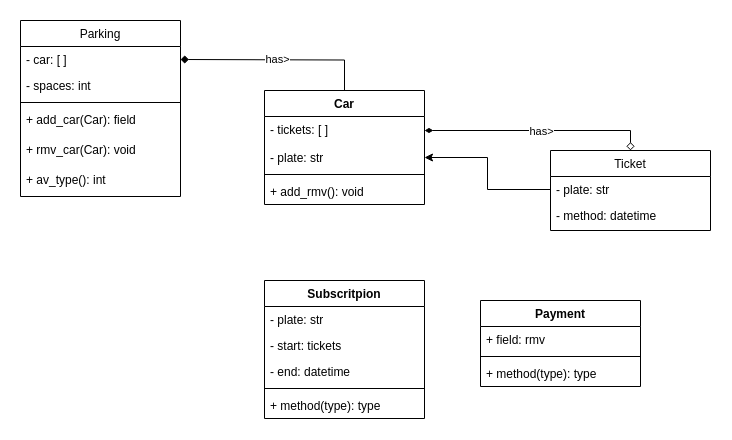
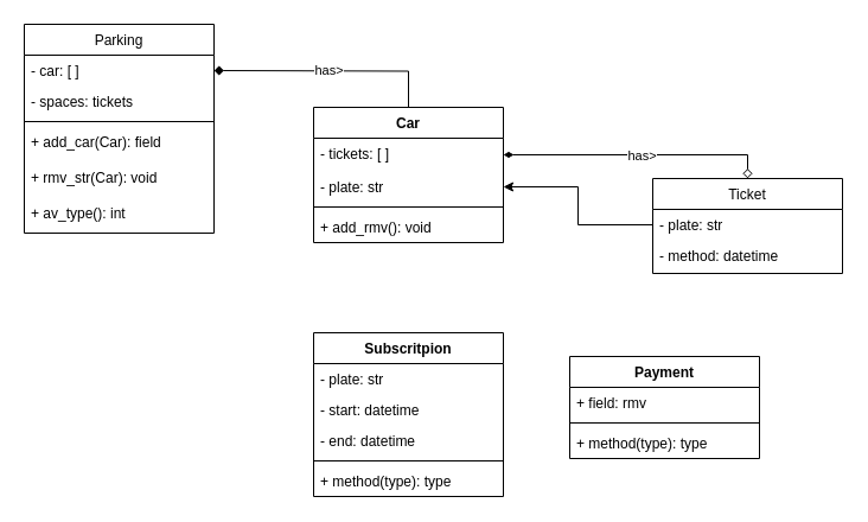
- <mxCell id="4" value="- spaces: int" style="text;align=left;verticalAlign=top;spacingLeft=4;spacingRight=4;overflow=hidden;rotatable=0;points=[[0,0.5],[1,0.5]];portConstraint=eastwest;" parent="2" vertex="1"><mxGeometry y="52" width="160" height="26" as="geometry" /></mxCell>
+ <mxCell id="4" value="- spaces: tickets" style="text;align=left;verticalAlign=top;spacingLeft=4;spacingRight=4;overflow=hidden;rotatable=0;points=[[0,0.5],[1,0.5]];portConstraint=eastwest;" parent="2" vertex="1"><mxGeometry y="52" width="160" height="26" as="geometry" /></mxCell>
- <mxCell id="7" value="+ rmv_car(Car): void" style="text;align=left;verticalAlign=top;spacingLeft=4;spacingRight=4;overflow=hidden;rotatable=0;points=[[0,0.5],[1,0.5]];portConstraint=eastwest;" parent="2" vertex="1"><mxGeometry y="116" width="160" height="30" as="geometry" /></mxCell>
+ <mxCell id="7" value="+ rmv_str(Car): void" style="text;align=left;verticalAlign=top;spacingLeft=4;spacingRight=4;overflow=hidden;rotatable=0;points=[[0,0.5],[1,0.5]];portConstraint=eastwest;" parent="2" vertex="1"><mxGeometry y="116" width="160" height="30" as="geometry" /></mxCell>
- <mxCell id="23" value="- start: tickets" style="text;strokeColor=none;fillColor=none;align=left;verticalAlign=top;spacingLeft=4;spacingRight=4;overflow=hidden;rotatable=0;points=[[0,0.5],[1,0.5]];portConstraint=eastwest;whiteSpace=wrap;html=1;" vertex="1" parent="21"><mxGeometry y="52" width="160" height="26" as="geometry" /></mxCell>
+ <mxCell id="23" value="- start: datetime" style="text;strokeColor=none;fillColor=none;align=left;verticalAlign=top;spacingLeft=4;spacingRight=4;overflow=hidden;rotatable=0;points=[[0,0.5],[1,0.5]];portConstraint=eastwest;whiteSpace=wrap;html=1;" vertex="1" parent="21"><mxGeometry y="52" width="160" height="26" as="geometry" /></mxCell>
